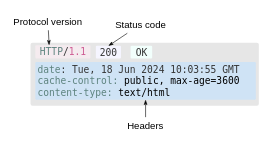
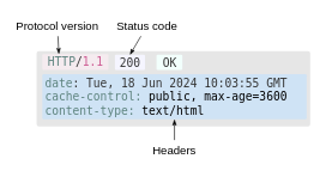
- <mxCell id="3" value="Status code" style="text;html=1;align=center;verticalAlign=middle;whiteSpace=wrap;rounded=0;fontFamily=Helvetica;fontSize=16;fontColor=default;labelBackgroundColor=none;shadow=0;shadowOffsetX=2;shadowOffsetY=2;shadowBlur=1;" parent="1" vertex="1"><mxGeometry x="187" y="25" width="94" height="30" as="geometry" /></mxCell>
+ <mxCell id="3" value="Status code" style="text;html=1;align=center;verticalAlign=middle;whiteSpace=wrap;rounded=0;fontFamily=Helvetica;fontSize=16;fontColor=default;labelBackgroundColor=none;shadow=0;shadowOffsetX=2;shadowOffsetY=2;shadowBlur=1;" parent="1" vertex="1"><mxGeometry x="157" y="20" width="94" height="30" as="geometry" /></mxCell>
